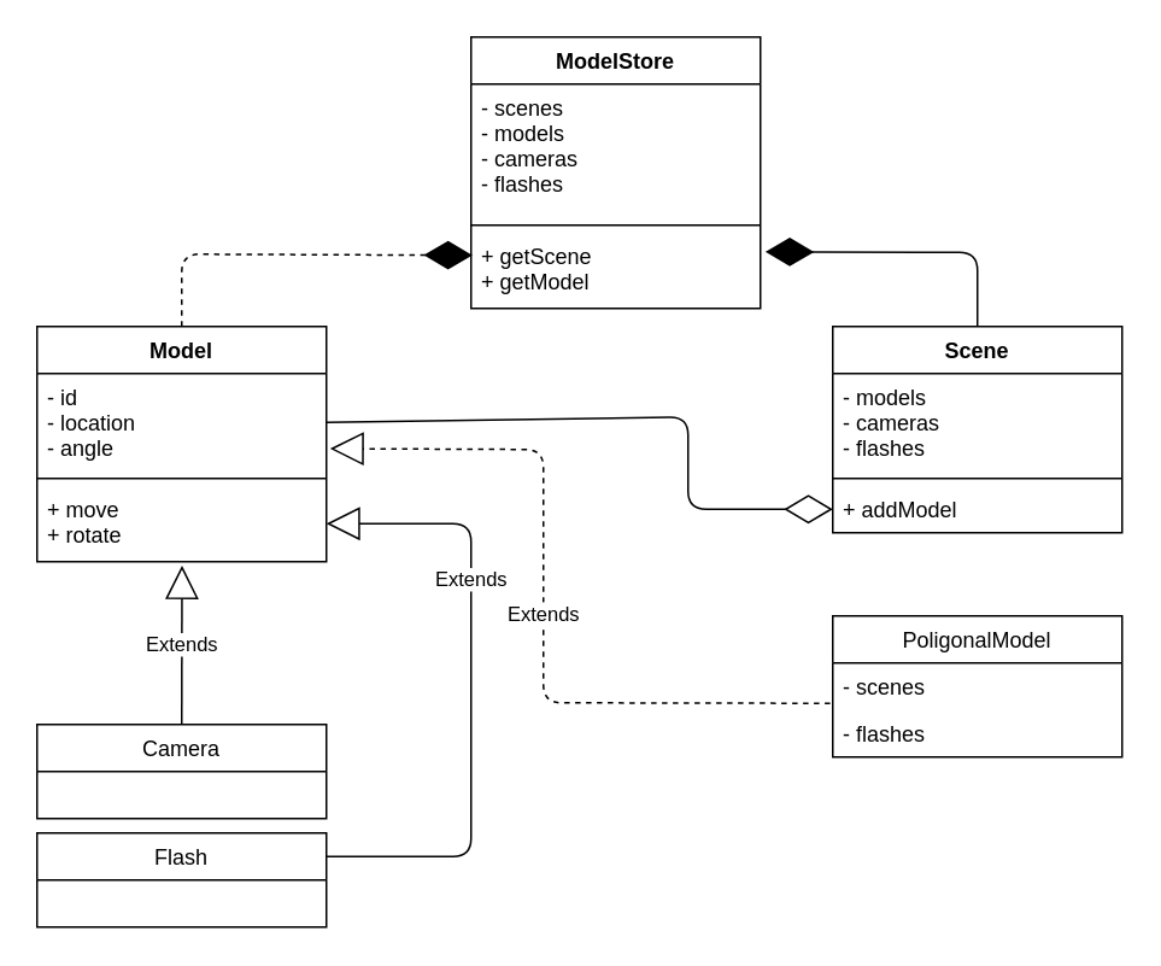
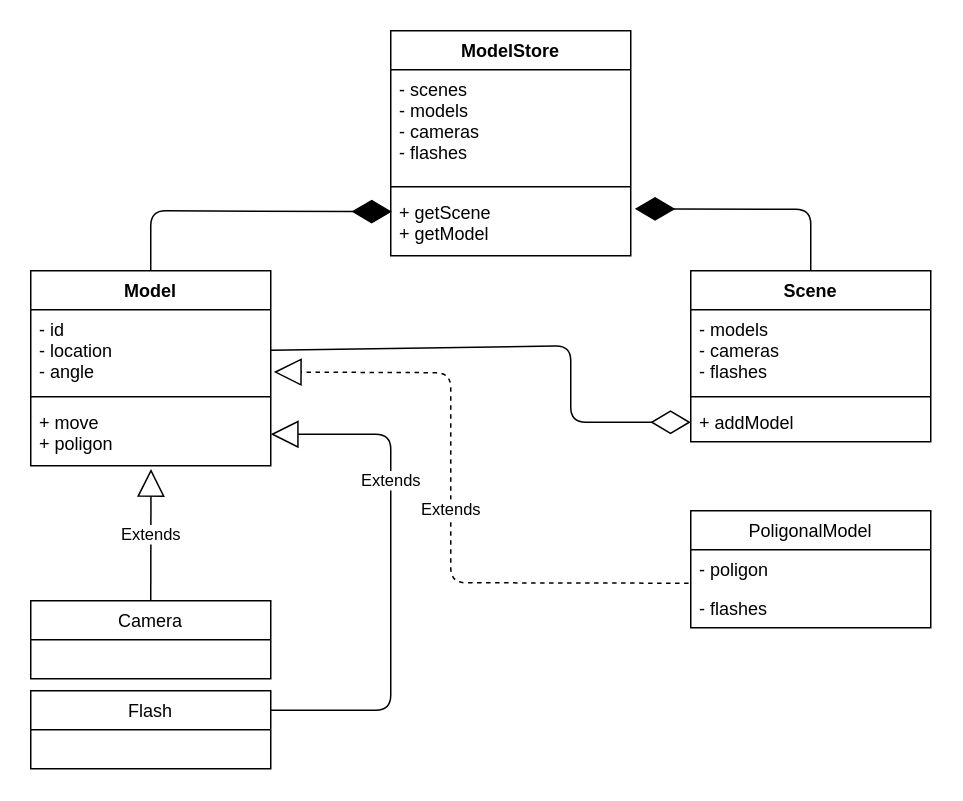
- <mxCell id="10" value="" style="endArrow=diamondThin;endFill=1;endSize=24;html=1;exitX=0.5;exitY=0;exitDx=0;exitDy=0;entryX=0.005;entryY=0.301;entryDx=0;entryDy=0;entryPerimeter=0;dashed=1;" edge="1" parent="1" source="6" target="5"><mxGeometry width="160" relative="1" as="geometry"><mxPoint x="250" y="180" as="sourcePoint" /><mxPoint x="410" y="180" as="targetPoint" /><Array as="points"><mxPoint x="100" y="140" /></Array></mxGeometry></mxCell>
+ <mxCell id="10" value="" style="endArrow=diamondThin;endFill=1;endSize=24;html=1;exitX=0.5;exitY=0;exitDx=0;exitDy=0;entryX=0.005;entryY=0.301;entryDx=0;entryDy=0;entryPerimeter=0;" edge="1" parent="1" source="6" target="5"><mxGeometry width="160" relative="1" as="geometry"><mxPoint x="250" y="180" as="sourcePoint" /><mxPoint x="410" y="180" as="targetPoint" /><Array as="points"><mxPoint x="100" y="140" /></Array></mxGeometry></mxCell>
- <mxCell id="9" value="+ move&#10;+ rotate" style="text;strokeColor=none;fillColor=none;align=left;verticalAlign=top;spacingLeft=4;spacingRight=4;overflow=hidden;rotatable=0;points=[[0,0.5],[1,0.5]];portConstraint=eastwest;" vertex="1" parent="6"><mxGeometry y="88" width="160" height="42" as="geometry" /></mxCell>
+ <mxCell id="9" value="+ move&#10;+ poligon" style="text;strokeColor=none;fillColor=none;align=left;verticalAlign=top;spacingLeft=4;spacingRight=4;overflow=hidden;rotatable=0;points=[[0,0.5],[1,0.5]];portConstraint=eastwest;" vertex="1" parent="6"><mxGeometry y="88" width="160" height="42" as="geometry" /></mxCell>
- <mxCell id="17" value="- scenes" style="text;strokeColor=none;fillColor=none;align=left;verticalAlign=top;spacingLeft=4;spacingRight=4;overflow=hidden;rotatable=0;points=[[0,0.5],[1,0.5]];portConstraint=eastwest;" vertex="1" parent="16"><mxGeometry y="26" width="160" height="26" as="geometry" /></mxCell>
+ <mxCell id="17" value="- poligon" style="text;strokeColor=none;fillColor=none;align=left;verticalAlign=top;spacingLeft=4;spacingRight=4;overflow=hidden;rotatable=0;points=[[0,0.5],[1,0.5]];portConstraint=eastwest;" vertex="1" parent="16"><mxGeometry y="26" width="160" height="26" as="geometry" /></mxCell>
